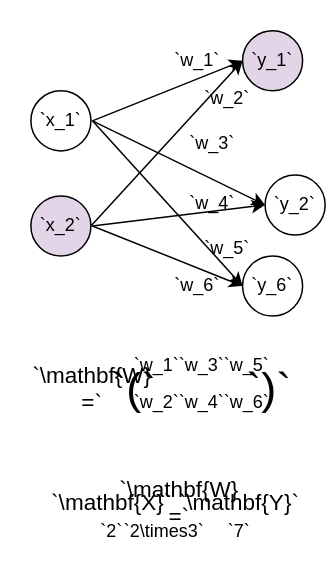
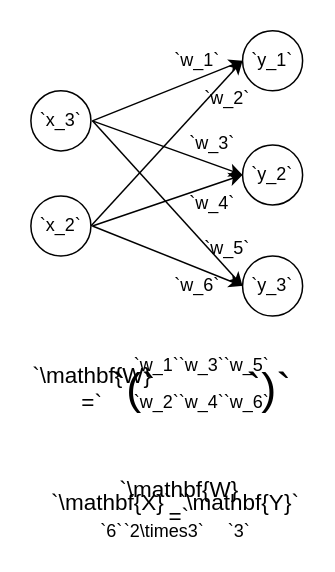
- <mxCell id="7" value="`y_1`" style="ellipse;whiteSpace=wrap;html=1;fillColor=#e1d5e7;" vertex="1" parent="1"><mxGeometry x="161" y="20" width="40" height="40" as="geometry" /></mxCell>
+ <mxCell id="7" value="`y_1`" style="ellipse;whiteSpace=wrap;html=1;" vertex="1" parent="1"><mxGeometry x="161" y="20" width="40" height="40" as="geometry" /></mxCell>
- <mxCell id="2" value="`x_1`" style="ellipse;whiteSpace=wrap;html=1;" vertex="1" parent="1"><mxGeometry x="20" y="60" width="40" height="40" as="geometry" /></mxCell>
+ <mxCell id="2" value="`x_3`" style="ellipse;whiteSpace=wrap;html=1;" vertex="1" parent="1"><mxGeometry x="20" y="60" width="40" height="40" as="geometry" /></mxCell>
- <mxCell id="8" value="`y_2`" style="ellipse;whiteSpace=wrap;html=1;" vertex="1" parent="1"><mxGeometry x="176" y="116" width="40" height="40" as="geometry" /></mxCell>
+ <mxCell id="8" value="`y_2`" style="ellipse;whiteSpace=wrap;html=1;" vertex="1" parent="1"><mxGeometry x="161" y="96" width="40" height="40" as="geometry" /></mxCell>
- <mxCell id="5" value="`x_2`" style="ellipse;whiteSpace=wrap;html=1;fillColor=#e1d5e7;" vertex="1" parent="1"><mxGeometry x="20" y="130" width="40" height="40" as="geometry" /></mxCell>
+ <mxCell id="5" value="`x_2`" style="ellipse;whiteSpace=wrap;html=1;" vertex="1" parent="1"><mxGeometry x="20" y="130" width="40" height="40" as="geometry" /></mxCell>
- <mxCell id="9" value="`y_6`" style="ellipse;whiteSpace=wrap;html=1;" vertex="1" parent="1"><mxGeometry x="161" y="170" width="40" height="40" as="geometry" /></mxCell>
+ <mxCell id="9" value="`y_3`" style="ellipse;whiteSpace=wrap;html=1;" vertex="1" parent="1"><mxGeometry x="161" y="170" width="40" height="40" as="geometry" /></mxCell>
- <mxCell id="32" value="&lt;div&gt;`2`&lt;/div&gt;" style="text;html=1;strokeColor=none;fillColor=none;align=center;verticalAlign=middle;whiteSpace=wrap;rounded=0;" vertex="1" parent="1"><mxGeometry x="64" y="349" width="20" height="10" as="geometry" /></mxCell>
+ <mxCell id="32" value="&lt;div&gt;`6`&lt;/div&gt;" style="text;html=1;strokeColor=none;fillColor=none;align=center;verticalAlign=middle;whiteSpace=wrap;rounded=0;" vertex="1" parent="1"><mxGeometry x="64" y="349" width="20" height="10" as="geometry" /></mxCell>
- <mxCell id="33" value="&lt;div&gt;`7`&lt;/div&gt;" style="text;html=1;strokeColor=none;fillColor=none;align=center;verticalAlign=middle;whiteSpace=wrap;rounded=0;" vertex="1" parent="1"><mxGeometry x="149" y="349" width="20" height="10" as="geometry" /></mxCell>
+ <mxCell id="33" value="&lt;div&gt;`3`&lt;/div&gt;" style="text;html=1;strokeColor=none;fillColor=none;align=center;verticalAlign=middle;whiteSpace=wrap;rounded=0;" vertex="1" parent="1"><mxGeometry x="149" y="349" width="20" height="10" as="geometry" /></mxCell>
